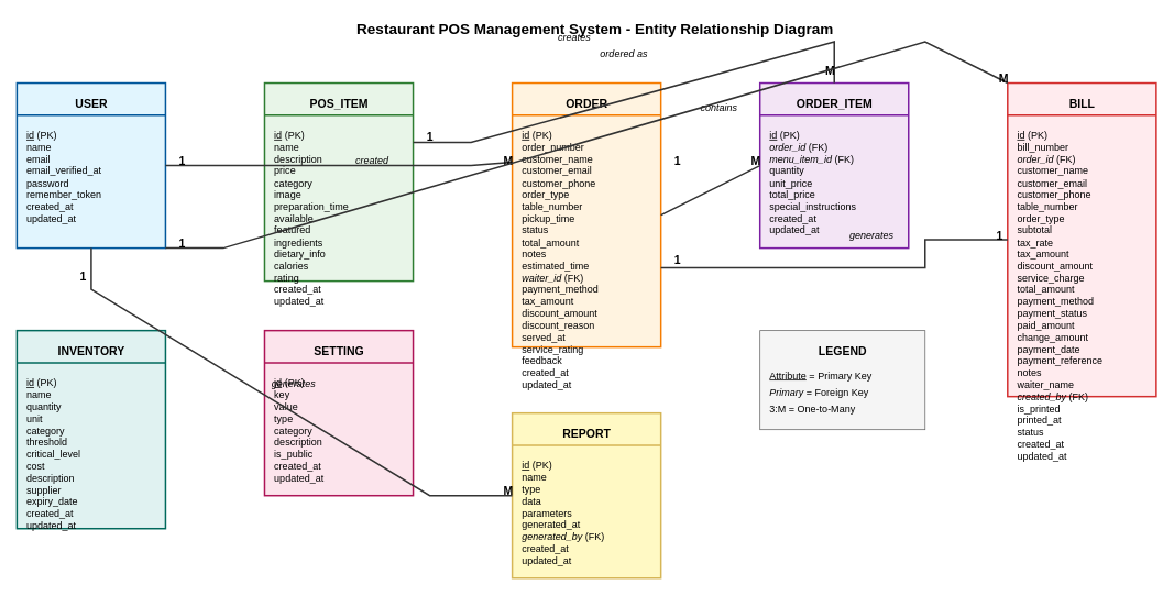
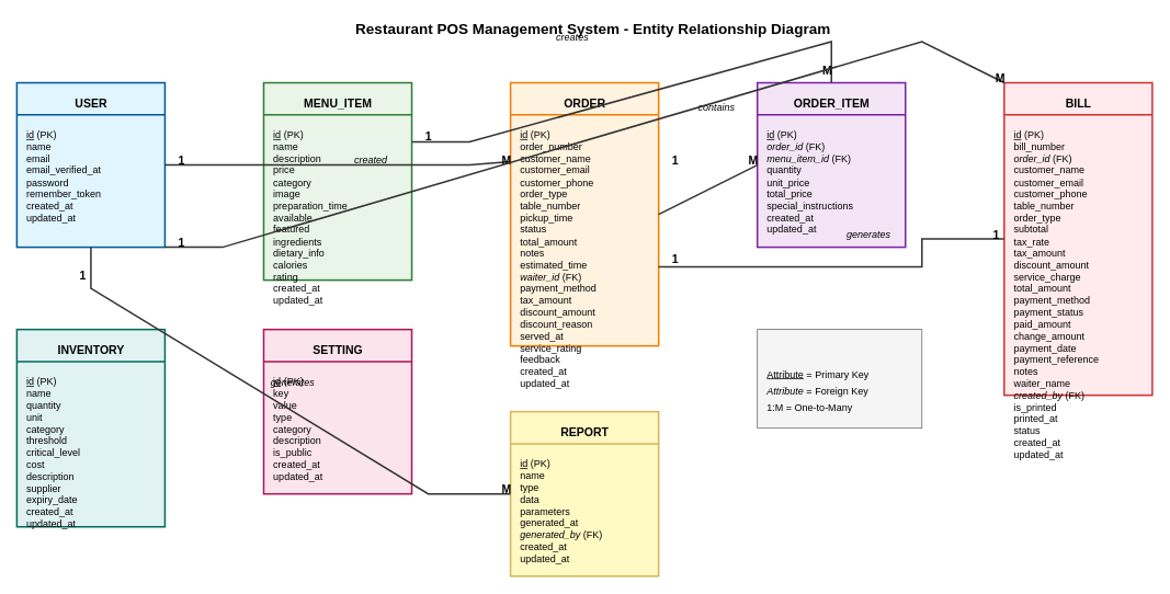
- <mxCell id="46" value="ordered as" style="text;html=1;align=center;verticalAlign=middle;resizable=0;points=[];autosize=1;strokeColor=none;fillColor=none;fontSize=12;fontStyle=2;" vertex="1" parent="1"><mxGeometry x="720" y="50" width="70" height="30" as="geometry" /></mxCell>
- <mxCell id="8" value="POS_ITEM" style="text;html=1;align=center;verticalAlign=middle;resizable=0;points=[];autosize=1;strokeColor=none;fillColor=none;fontSize=14;fontStyle=1;" vertex="1" parent="1"><mxGeometry x="370" y="110" width="80" height="30" as="geometry" /></mxCell>
+ <mxCell id="8" value="MENU_ITEM" style="text;html=1;align=center;verticalAlign=middle;resizable=0;points=[];autosize=1;strokeColor=none;fillColor=none;fontSize=14;fontStyle=1;" vertex="1" parent="1"><mxGeometry x="370" y="110" width="80" height="30" as="geometry" /></mxCell>
- <mxCell id="60" value="LEGEND" style="text;html=1;align=center;verticalAlign=middle;resizable=0;points=[];autosize=1;strokeColor=none;fillColor=none;fontSize=14;fontStyle=1;" vertex="1" parent="1"><mxGeometry x="995" y="410" width="50" height="30" as="geometry" /></mxCell>
- <mxCell id="62" value="&lt;i&gt;Primary&lt;/i&gt; = Foreign Key" style="text;html=1;align=left;verticalAlign=middle;resizable=0;points=[];autosize=1;strokeColor=none;fillColor=none;fontSize=12;" vertex="1" parent="1"><mxGeometry x="930" y="460" width="140" height="30" as="geometry" /></mxCell>
+ <mxCell id="62" value="&lt;i&gt;Attribute&lt;/i&gt; = Foreign Key" style="text;html=1;align=left;verticalAlign=middle;resizable=0;points=[];autosize=1;strokeColor=none;fillColor=none;fontSize=12;" vertex="1" parent="1"><mxGeometry x="930" y="460" width="140" height="30" as="geometry" /></mxCell>
- <mxCell id="63" value="3:M = One-to-Many" style="text;html=1;align=left;verticalAlign=middle;resizable=0;points=[];autosize=1;strokeColor=none;fillColor=none;fontSize=12;" vertex="1" parent="1"><mxGeometry x="930" y="480" width="120" height="30" as="geometry" /></mxCell>
+ <mxCell id="63" value="1:M = One-to-Many" style="text;html=1;align=left;verticalAlign=middle;resizable=0;points=[];autosize=1;strokeColor=none;fillColor=none;fontSize=12;" vertex="1" parent="1"><mxGeometry x="930" y="480" width="120" height="30" as="geometry" /></mxCell>
